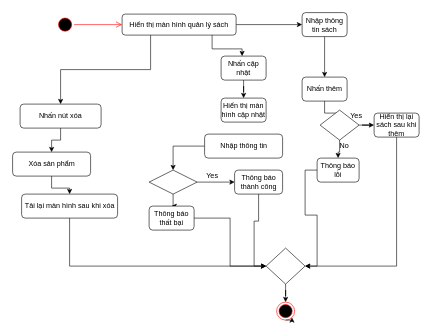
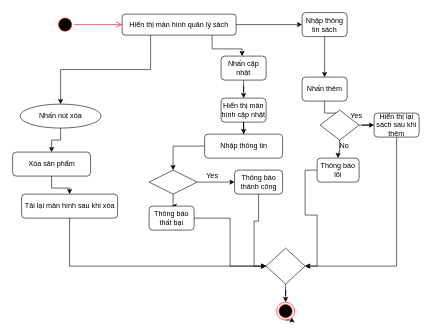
- <mxCell id="9" value="Nhấn nút xóa" style="rounded=1;whiteSpace=wrap;html=1;" vertex="1" parent="1"><mxGeometry x="33" y="173" width="135" height="40" as="geometry" /></mxCell>
+ <mxCell id="9" value="Nhấn nút xóa" style="ellipse;whiteSpace=wrap;html=1;" vertex="1" parent="1"><mxGeometry x="33" y="173" width="135" height="40" as="geometry" /></mxCell>
+ <mxCell id="15" value="" style="edgeStyle=orthogonalEdgeStyle;rounded=0;orthogonalLoop=1;jettySize=auto;html=1;" edge="1" parent="1" source="16" target="18"><mxGeometry relative="1" as="geometry" /></mxCell>
